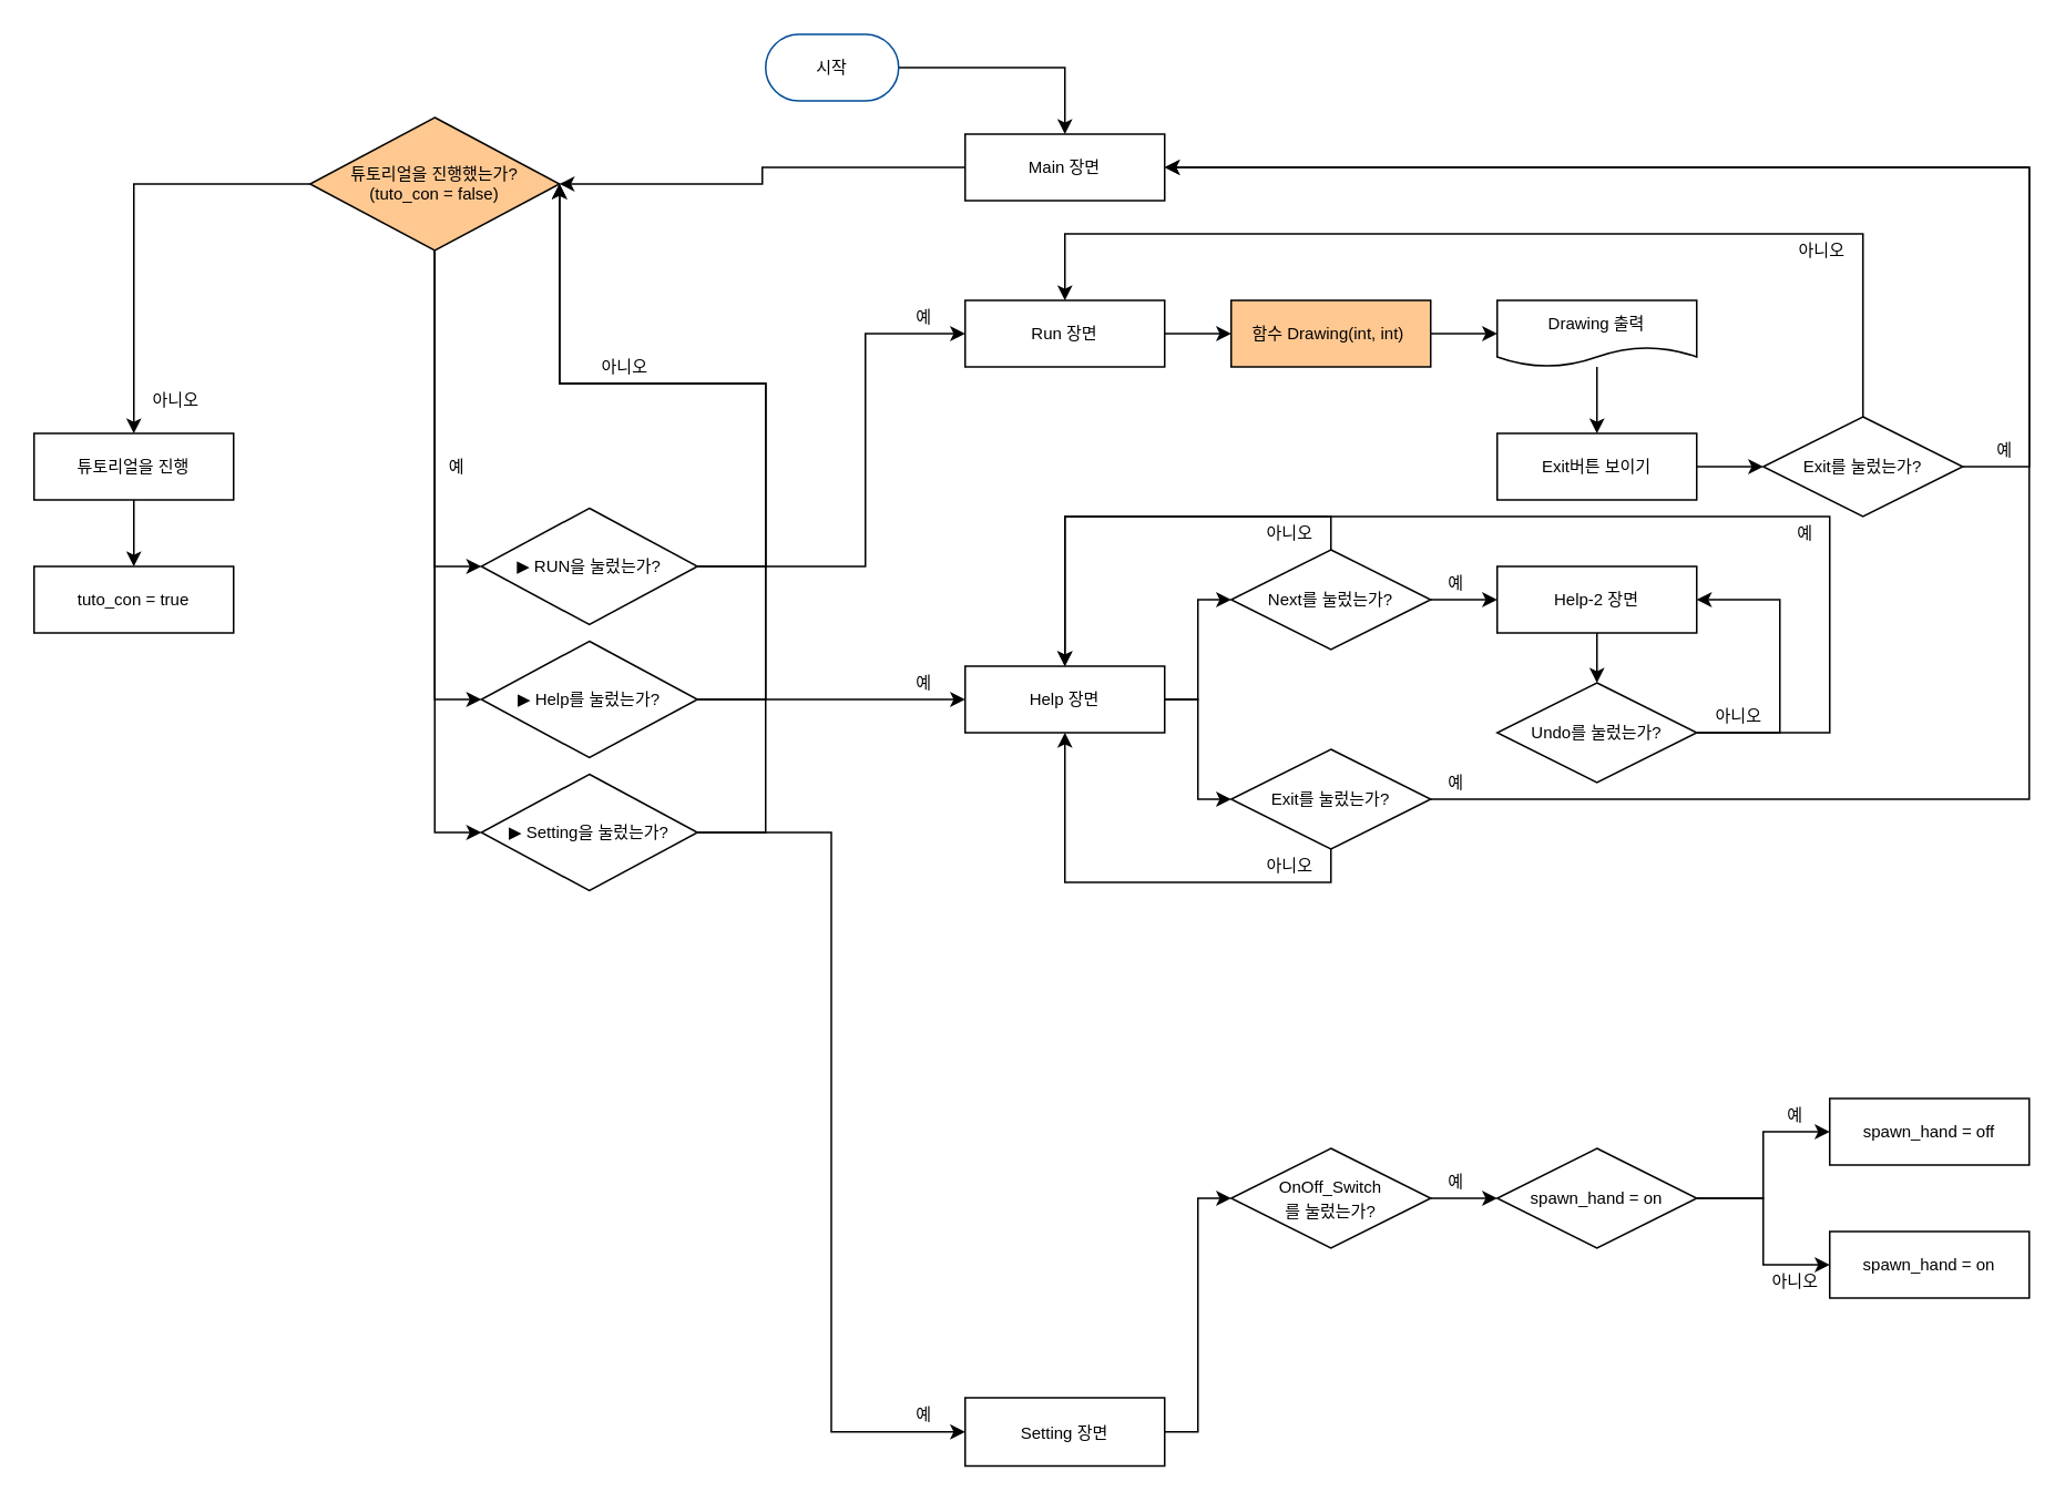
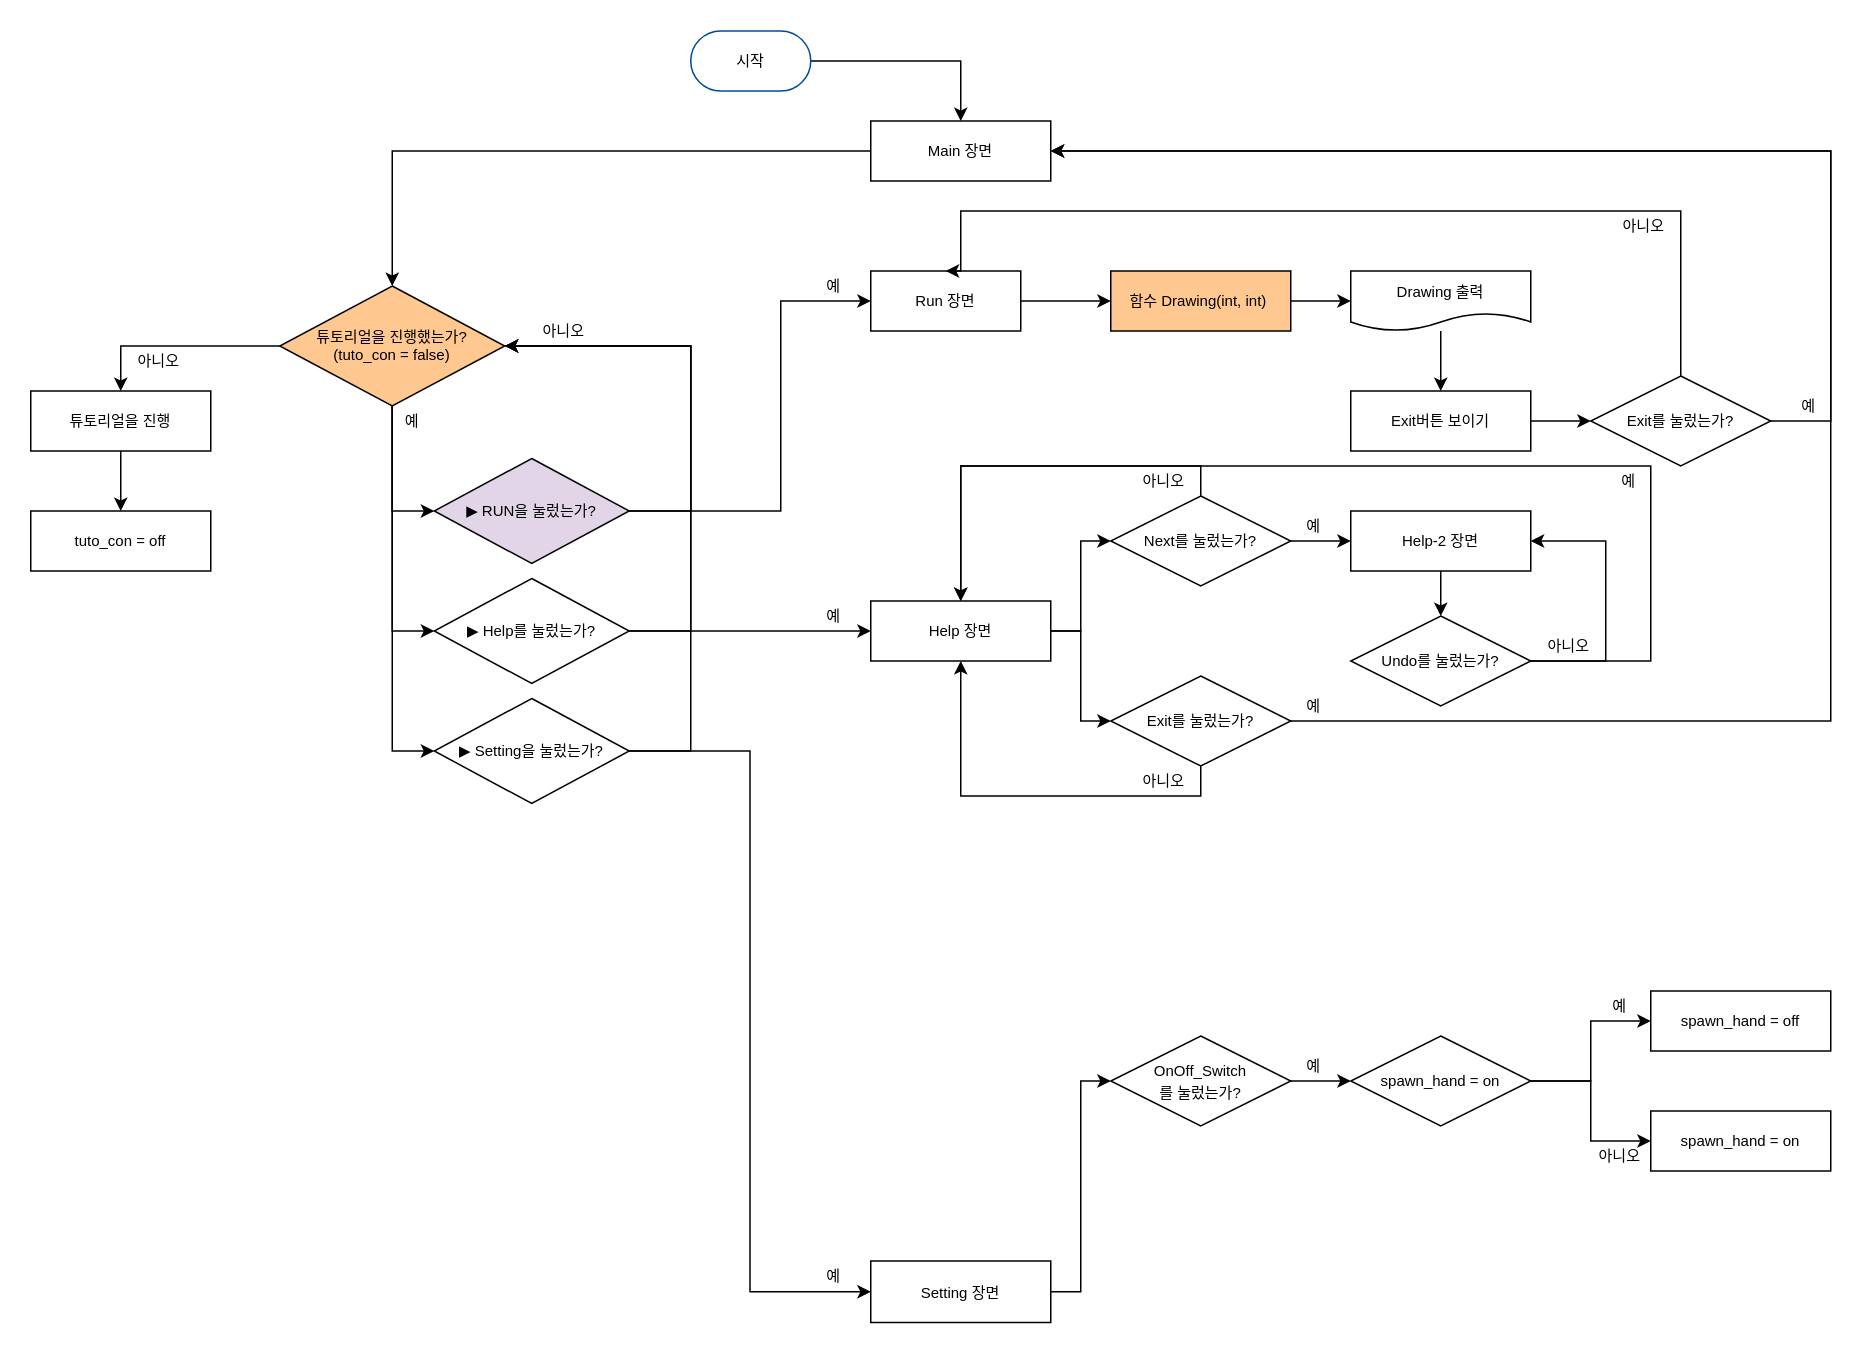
- <mxCell id="10" value="&lt;font style=&quot;font-size: 10px; line-height: 1.2;&quot;&gt;튜토리얼을 진행했는가?&lt;br style=&quot;font-size: 10px;&quot;&gt;(tuto_con = false)&lt;br style=&quot;font-size: 10px;&quot;&gt;&lt;/font&gt;" style="rhombus;whiteSpace=wrap;html=1;fontSize=10;fillColor=#FFC891;strokeColor=#030200;" parent="1" vertex="1"><mxGeometry x="186" y="70" width="150" height="80" as="geometry" /></mxCell>
+ <mxCell id="10" value="&lt;font style=&quot;font-size: 10px; line-height: 1.2;&quot;&gt;튜토리얼을 진행했는가?&lt;br style=&quot;font-size: 10px;&quot;&gt;(tuto_con = false)&lt;br style=&quot;font-size: 10px;&quot;&gt;&lt;/font&gt;" style="rhombus;whiteSpace=wrap;html=1;fontSize=10;fillColor=#FFC891;strokeColor=#030200;" parent="1" vertex="1"><mxGeometry x="186" y="190" width="150" height="80" as="geometry" /></mxCell>
- <mxCell id="25" value="&lt;font style=&quot;font-size: 10px;&quot;&gt;Run 장면&lt;/font&gt;" style="whiteSpace=wrap;html=1;fontSize=10;" parent="1" vertex="1"><mxGeometry x="580" y="180" width="120" height="40" as="geometry" /></mxCell>
+ <mxCell id="25" value="&lt;font style=&quot;font-size: 10px;&quot;&gt;Run 장면&lt;/font&gt;" style="whiteSpace=wrap;html=1;fontSize=10;" parent="1" vertex="1"><mxGeometry x="580" y="180" width="100" height="40" as="geometry" /></mxCell>
- <mxCell id="15" value="&lt;font style=&quot;font-size: 10px; line-height: 1.2;&quot;&gt;▶ RUN을 눌렀는가?&lt;/font&gt;" style="rhombus;whiteSpace=wrap;html=1;fontSize=10;" parent="1" vertex="1"><mxGeometry x="289" y="305" width="130" height="70" as="geometry" /></mxCell>
+ <mxCell id="15" value="&lt;font style=&quot;font-size: 10px; line-height: 1.2;&quot;&gt;▶ RUN을 눌렀는가?&lt;/font&gt;" style="rhombus;whiteSpace=wrap;html=1;fontSize=10;fillColor=#e1d5e7;" parent="1" vertex="1"><mxGeometry x="289" y="305" width="130" height="70" as="geometry" /></mxCell>
- <mxCell id="22" value="tuto_con = true" style="whiteSpace=wrap;html=1;fontSize=10;" parent="1" vertex="1"><mxGeometry x="20" y="340" width="120" height="40" as="geometry" /></mxCell>
+ <mxCell id="22" value="tuto_con = off" style="whiteSpace=wrap;html=1;fontSize=10;" parent="1" vertex="1"><mxGeometry x="20" y="340" width="120" height="40" as="geometry" /></mxCell>
